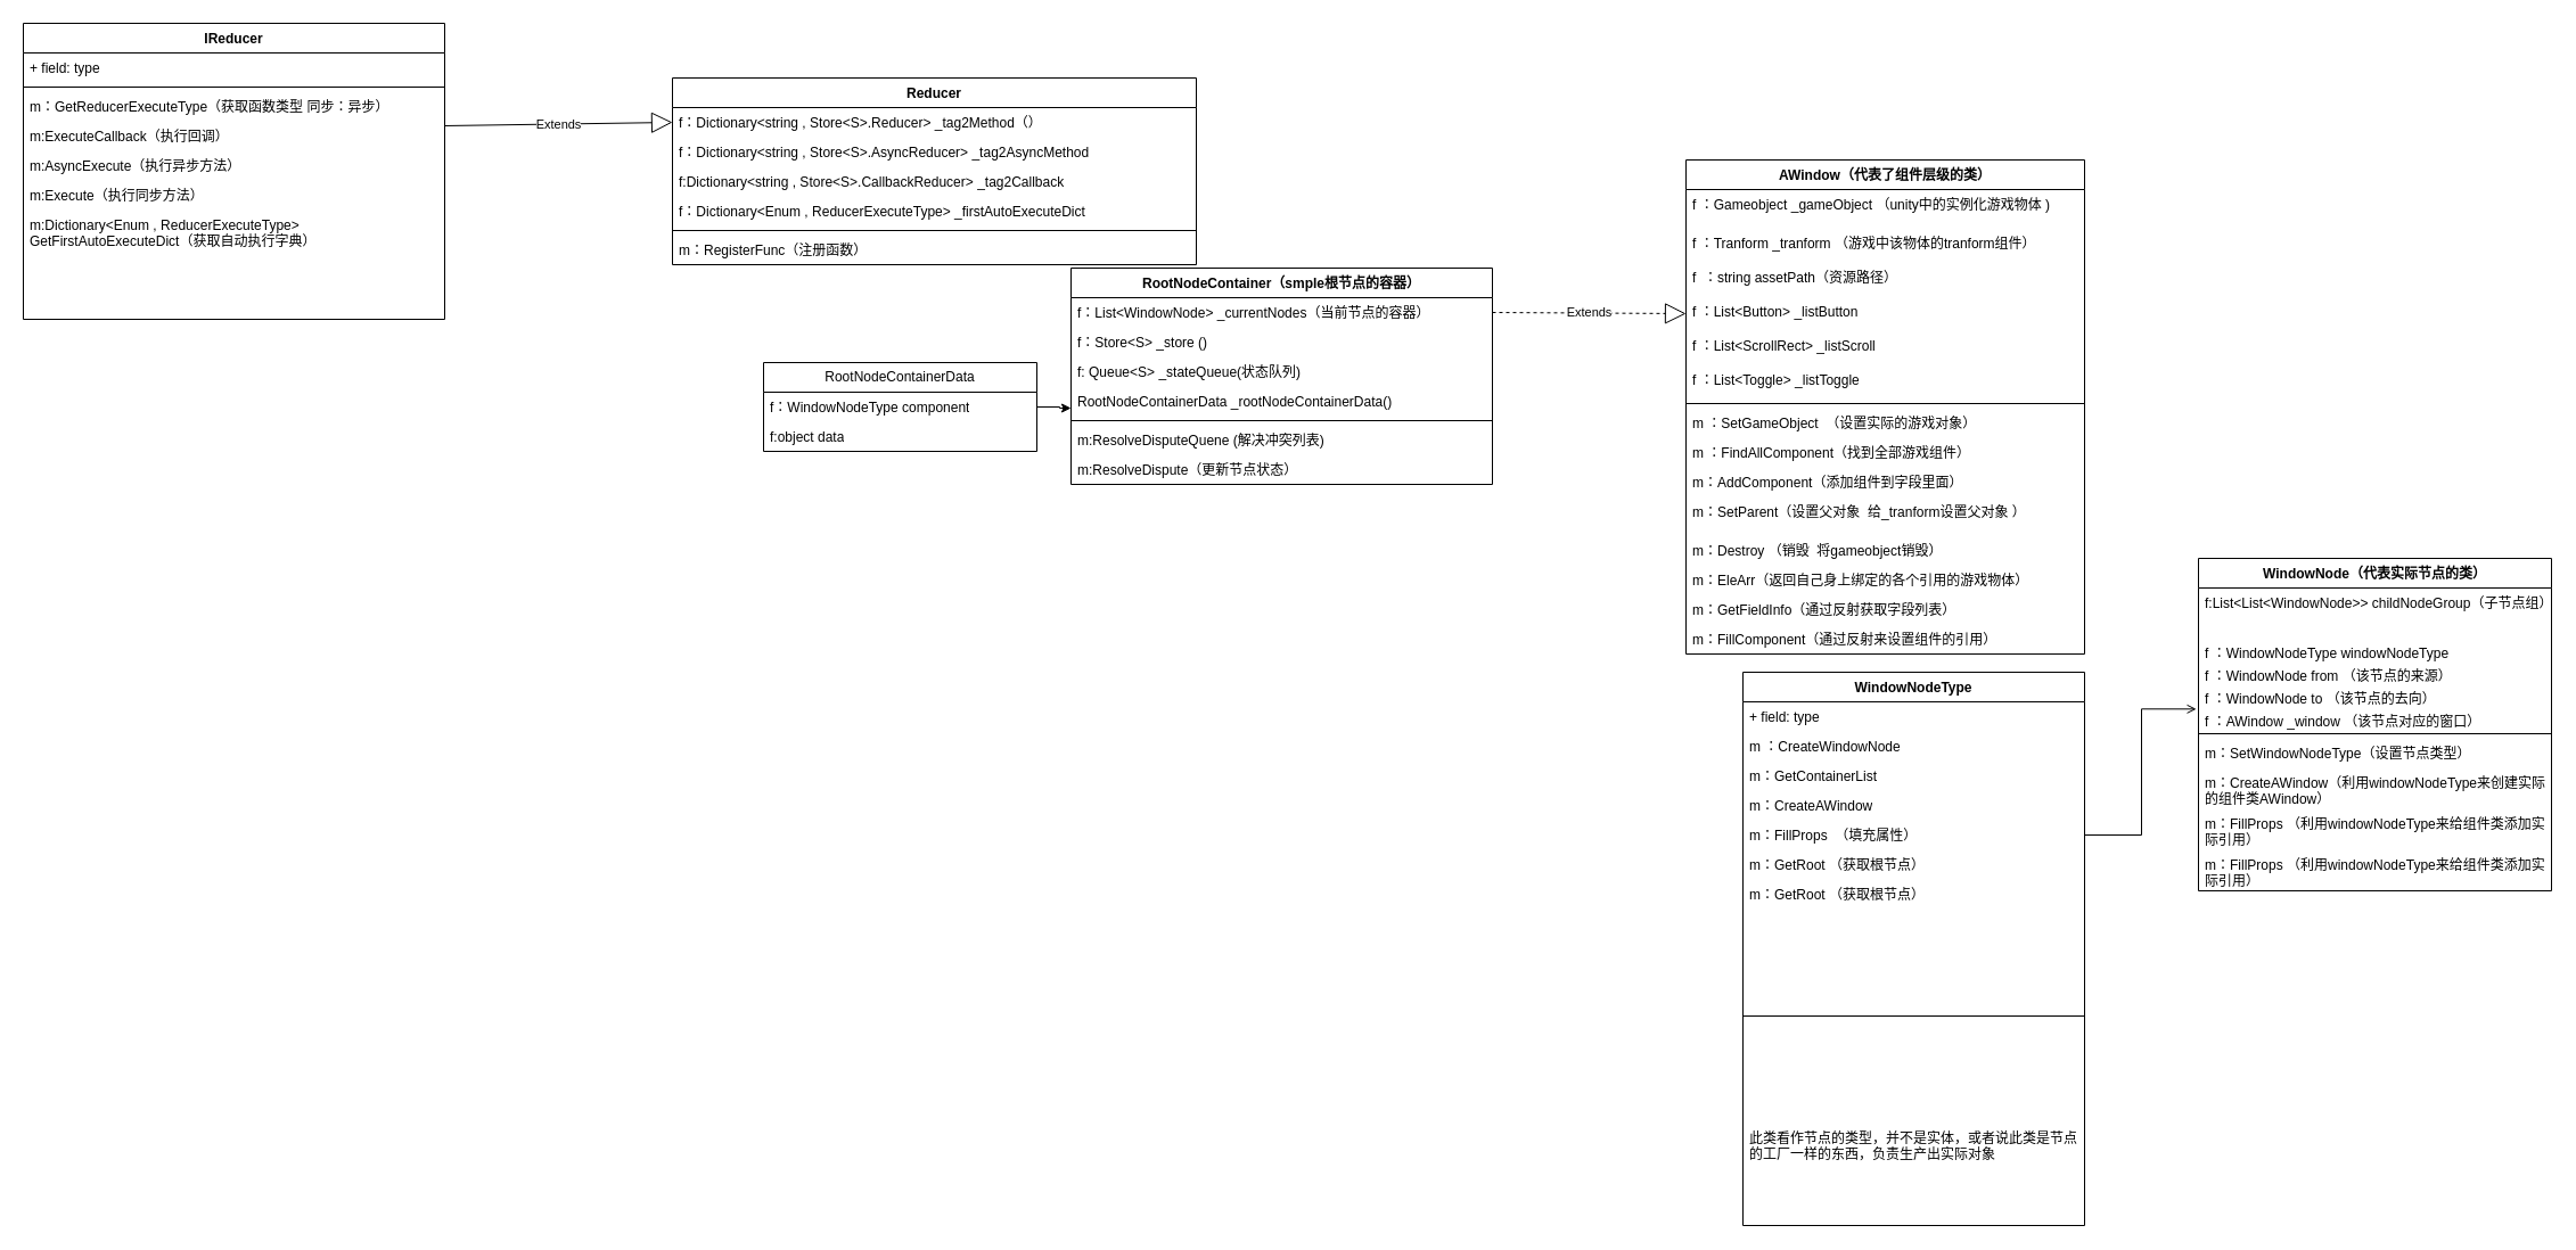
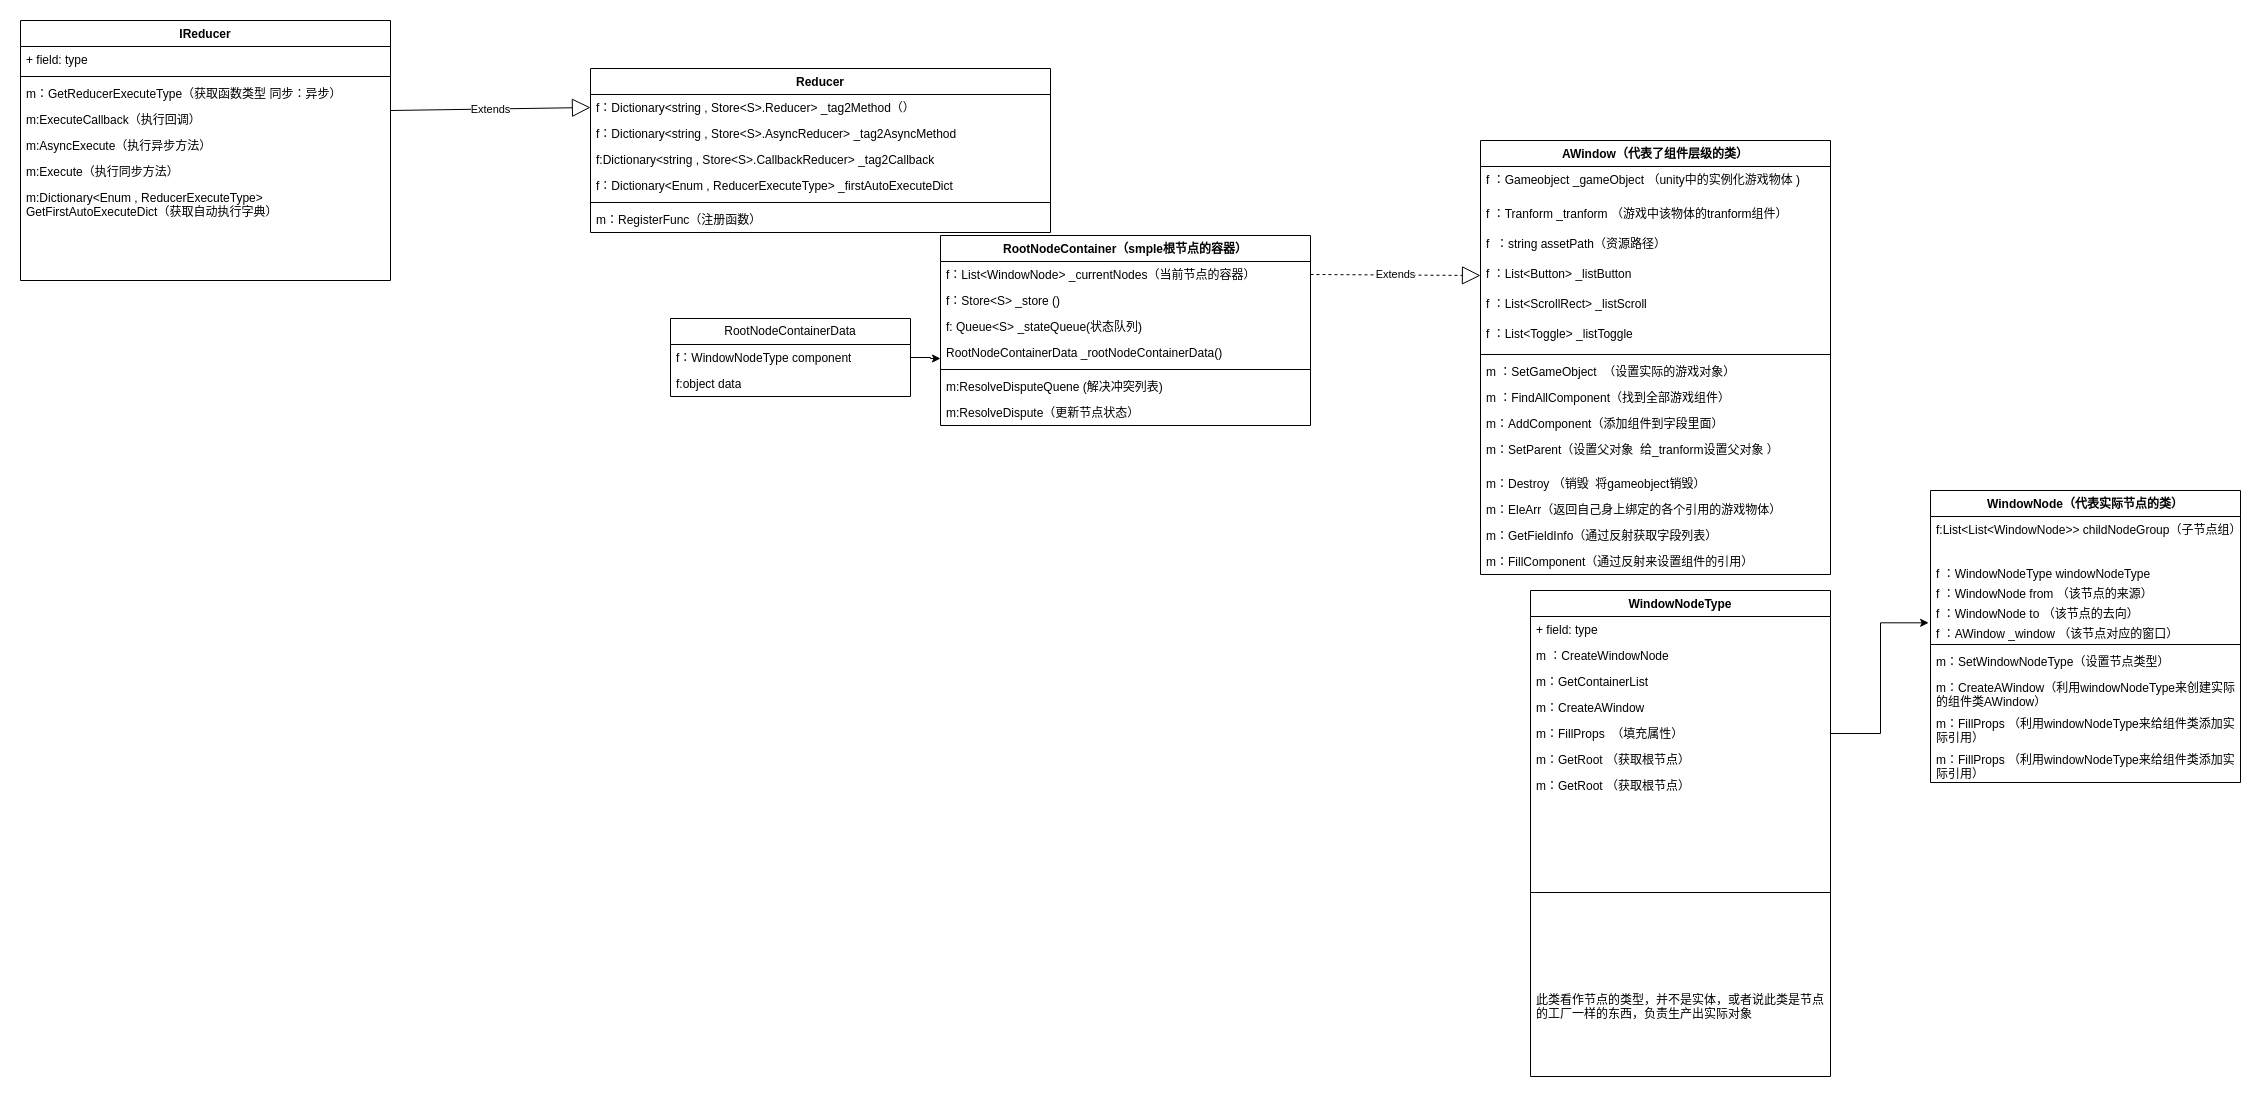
- <mxCell id="39" style="edgeStyle=orthogonalEdgeStyle;rounded=0;orthogonalLoop=1;jettySize=auto;html=1;exitX=1;exitY=0.5;exitDx=0;exitDy=0;entryX=-0.006;entryY=1.117;entryDx=0;entryDy=0;entryPerimeter=0;endArrow=open;" parent="1" source="7" target="32" edge="1"><mxGeometry relative="1" as="geometry" /></mxCell>
+ <mxCell id="39" style="edgeStyle=orthogonalEdgeStyle;rounded=0;orthogonalLoop=1;jettySize=auto;html=1;exitX=1;exitY=0.5;exitDx=0;exitDy=0;entryX=-0.006;entryY=1.117;entryDx=0;entryDy=0;entryPerimeter=0;" parent="1" source="7" target="32" edge="1"><mxGeometry relative="1" as="geometry" /></mxCell>
